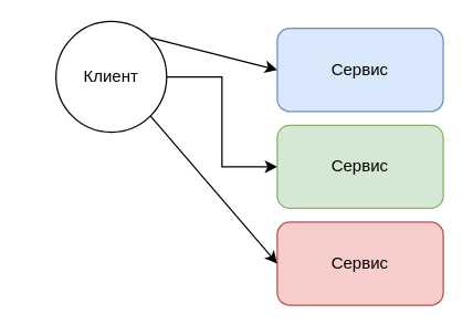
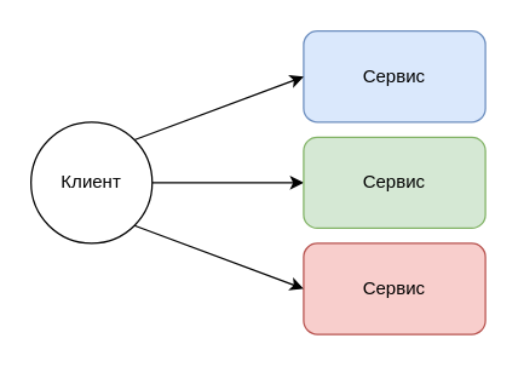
- <mxCell id="3" value="Клиент" style="ellipse;whiteSpace=wrap;html=1;aspect=fixed;" vertex="1" parent="1"><mxGeometry x="40" y="15" width="80" height="80" as="geometry" /></mxCell>
+ <mxCell id="3" value="Клиент" style="ellipse;whiteSpace=wrap;html=1;aspect=fixed;" vertex="1" parent="1"><mxGeometry x="20" y="80" width="80" height="80" as="geometry" /></mxCell>
